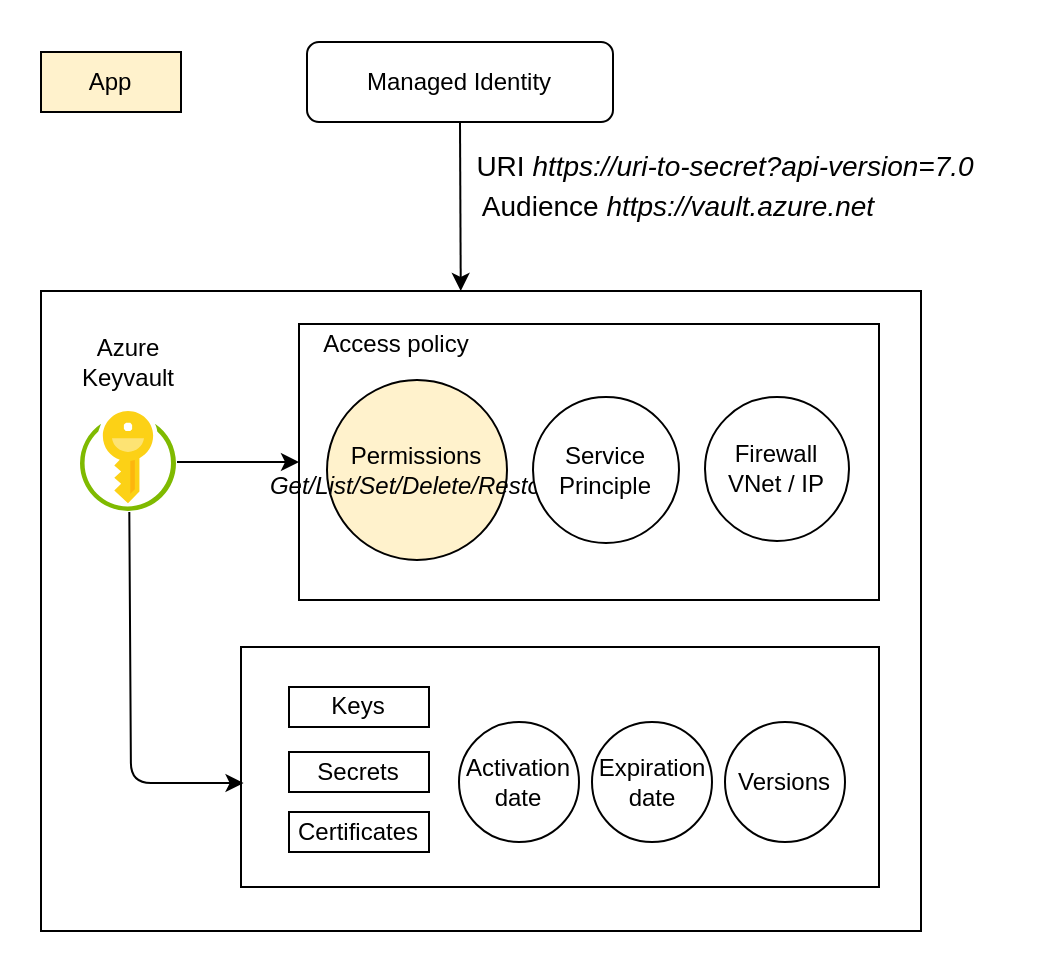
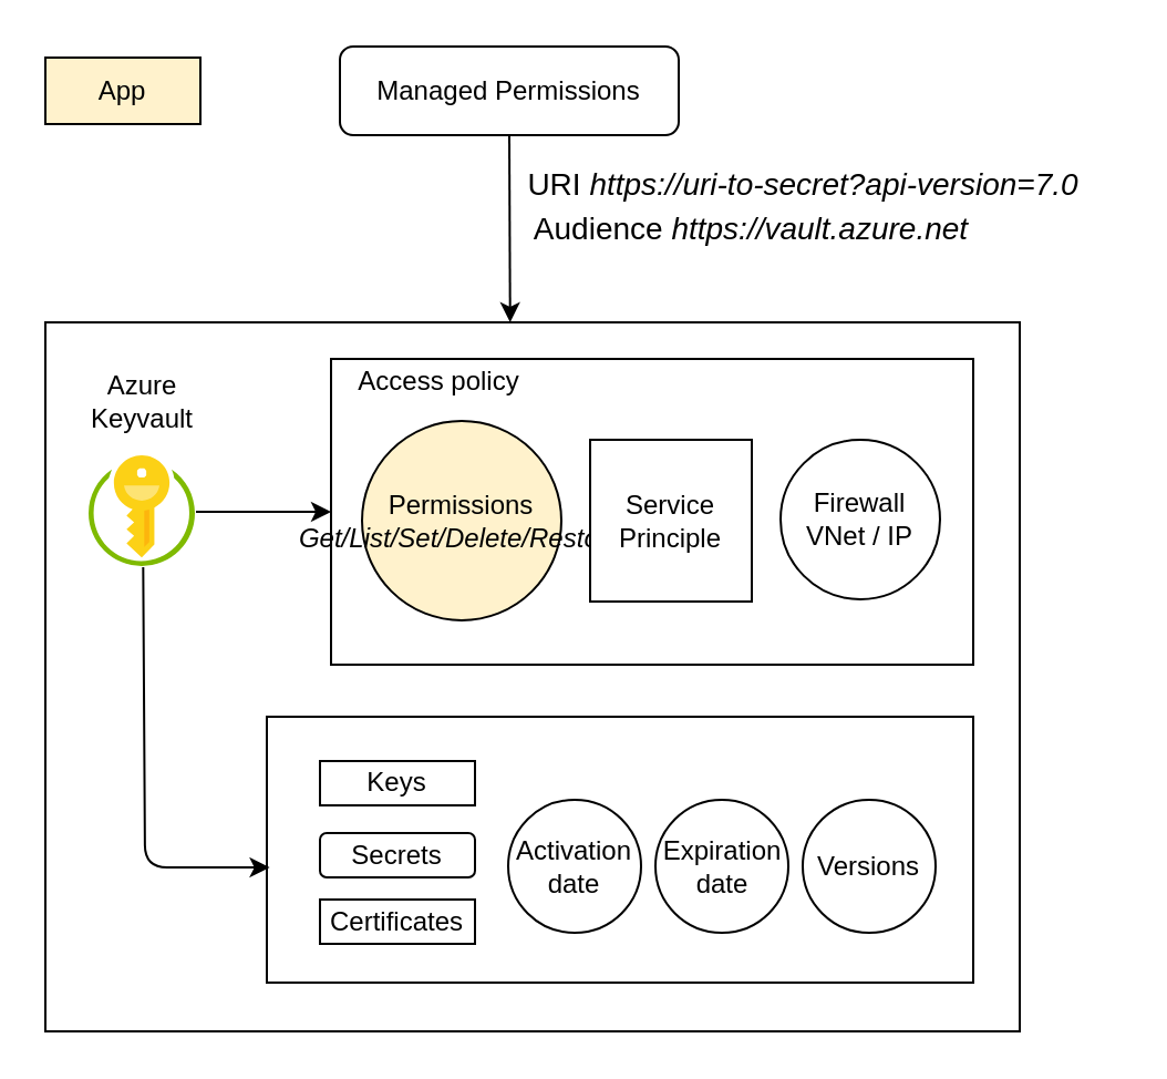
- <mxCell id="10" value="Managed Identity" style="rounded=1;whiteSpace=wrap;html=1;" vertex="1" parent="1"><mxGeometry x="153" y="20.5" width="153" height="40" as="geometry" /></mxCell>
+ <mxCell id="10" value="Managed Permissions" style="rounded=1;whiteSpace=wrap;html=1;" vertex="1" parent="1"><mxGeometry x="153" y="20.5" width="153" height="40" as="geometry" /></mxCell>
- <mxCell id="17" value="&lt;div&gt;Service &lt;br&gt;&lt;/div&gt;&lt;div&gt;Principle&lt;br&gt;&lt;/div&gt;" style="ellipse;whiteSpace=wrap;html=1;aspect=fixed;" vertex="1" parent="1"><mxGeometry x="266" y="198" width="73" height="73" as="geometry" /></mxCell>
+ <mxCell id="17" value="&lt;div&gt;Service &lt;br&gt;&lt;/div&gt;&lt;div&gt;Principle&lt;br&gt;&lt;/div&gt;" style="whiteSpace=wrap;html=1;aspect=fixed;rounded=0;" vertex="1" parent="1"><mxGeometry x="266" y="198" width="73" height="73" as="geometry" /></mxCell>
- <mxCell id="7" value="Secrets" style="rounded=0;whiteSpace=wrap;html=1;" vertex="1" parent="1"><mxGeometry x="144" y="375.5" width="70" height="20" as="geometry" /></mxCell>
+ <mxCell id="7" value="Secrets" style="whiteSpace=wrap;html=1;rounded=1;" vertex="1" parent="1"><mxGeometry x="144" y="375.5" width="70" height="20" as="geometry" /></mxCell>
